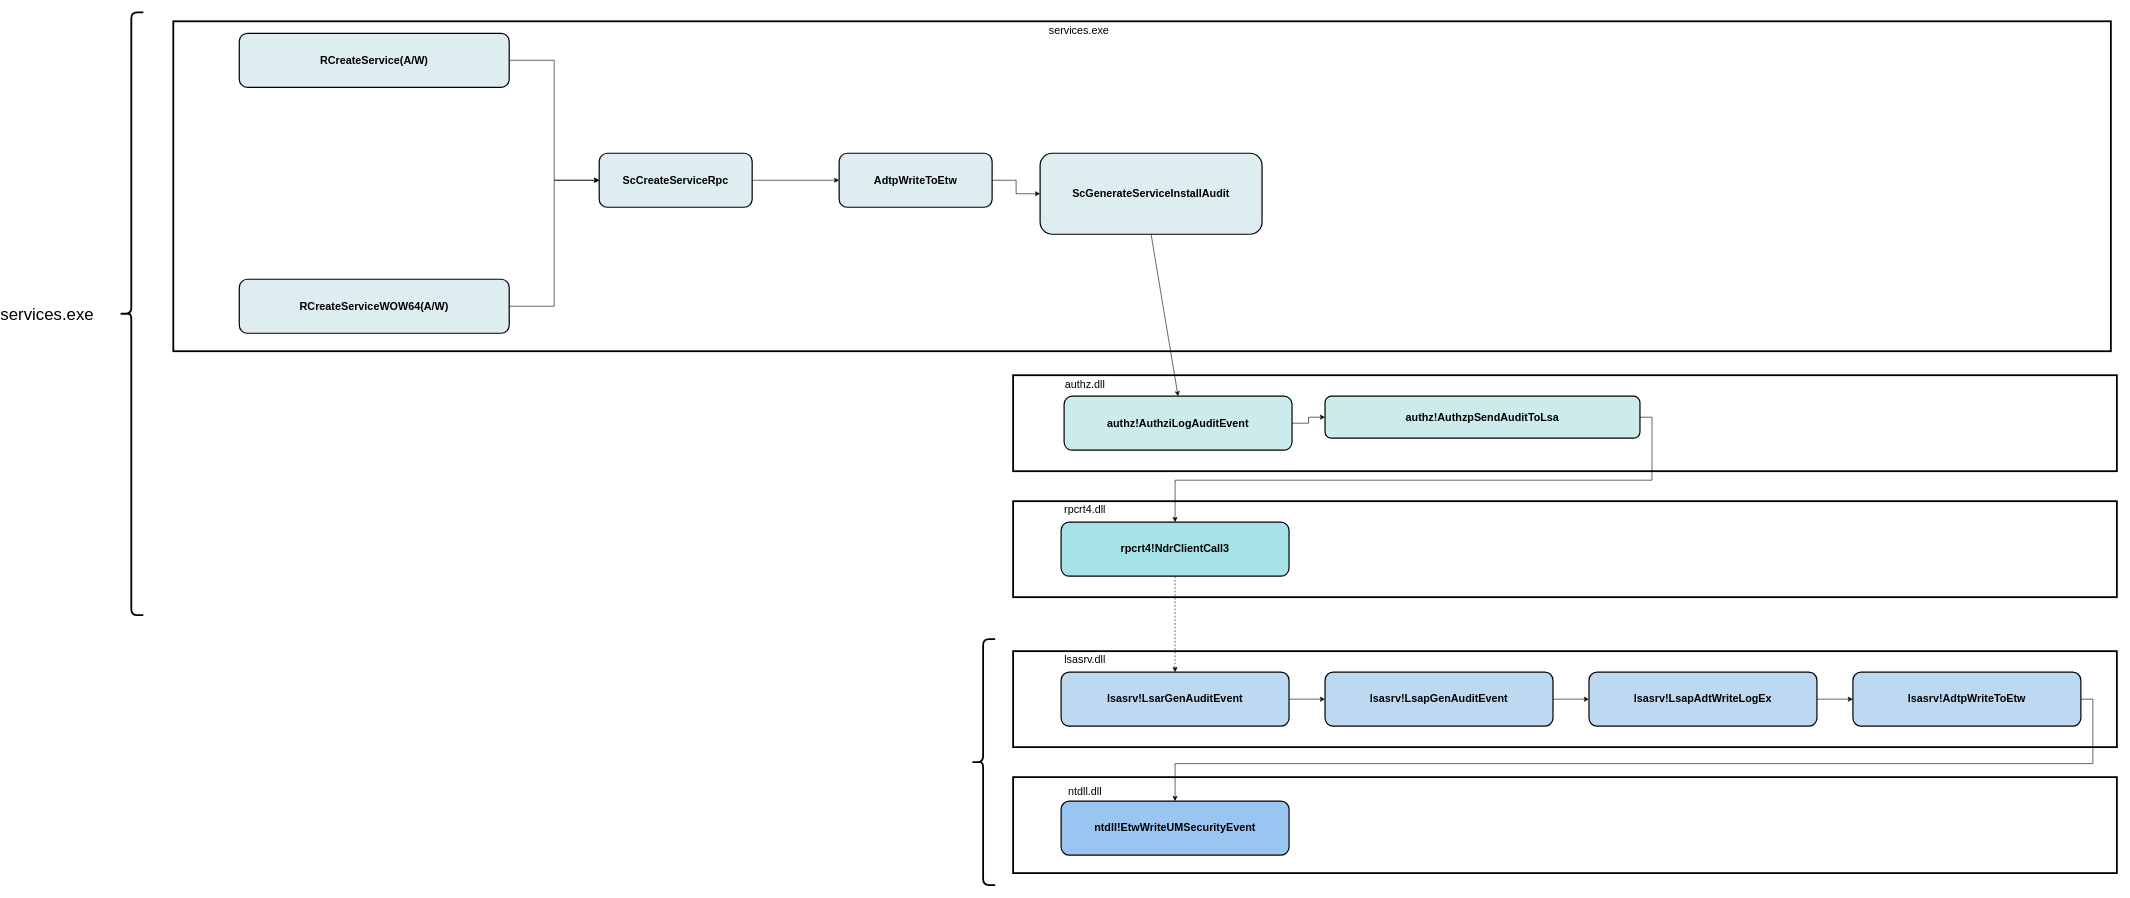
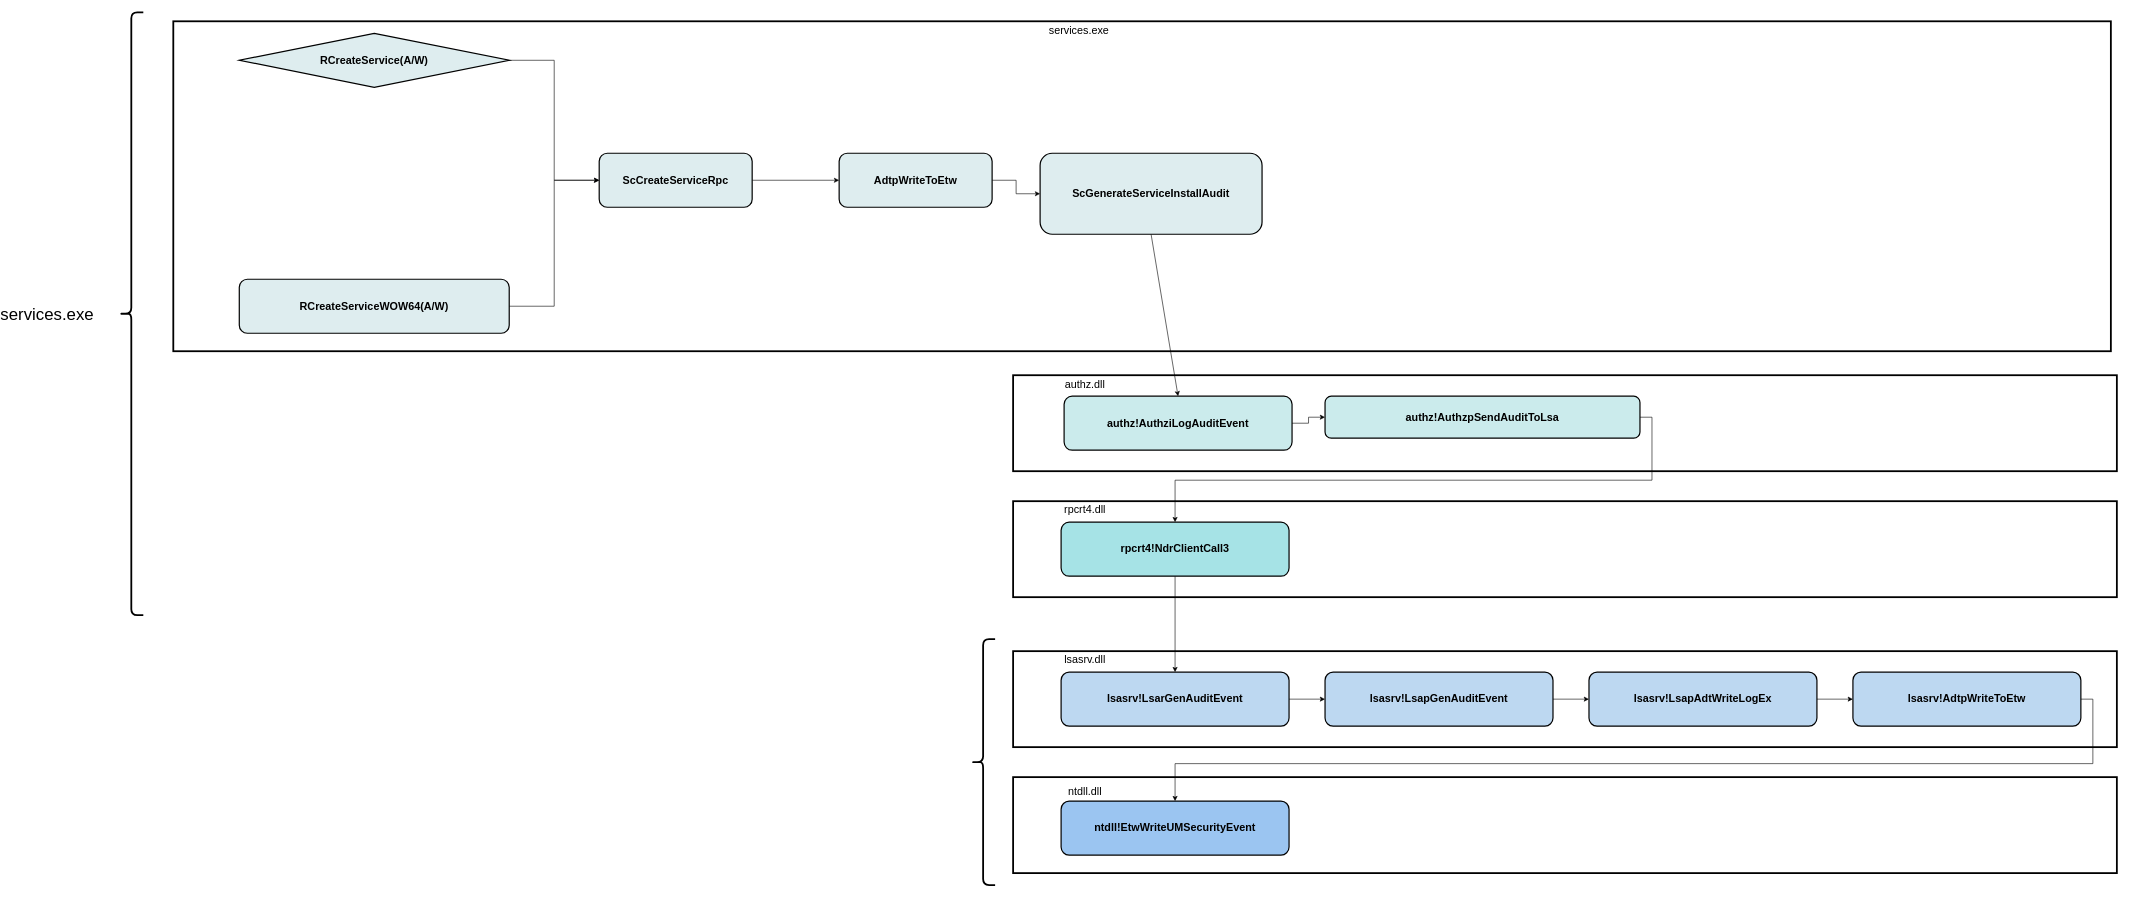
- <mxCell id="37" value="&lt;b&gt;RCreateService(A/W)&lt;/b&gt;" style="rounded=1;whiteSpace=wrap;html=1;fontSize=18;strokeWidth=2;fillColor=#DEEDEF;" vertex="1" parent="1"><mxGeometry x="370" y="55" width="450" height="90" as="geometry" /></mxCell>
+ <mxCell id="37" value="&lt;b&gt;RCreateService(A/W)&lt;/b&gt;" style="rhombus;whiteSpace=wrap;html=1;fontSize=18;strokeWidth=2;fillColor=#DEEDEF;" vertex="1" parent="1"><mxGeometry x="370" y="55" width="450" height="90" as="geometry" /></mxCell>
- <mxCell id="20" style="edgeStyle=none;rounded=0;orthogonalLoop=1;jettySize=auto;html=1;exitX=0.5;exitY=1;exitDx=0;exitDy=0;entryX=0.5;entryY=0;entryDx=0;entryDy=0;dashed=1;" edge="1" parent="1" source="21" target="31"><mxGeometry relative="1" as="geometry" /></mxCell>
+ <mxCell id="20" style="edgeStyle=none;rounded=0;orthogonalLoop=1;jettySize=auto;html=1;exitX=0.5;exitY=1;exitDx=0;exitDy=0;entryX=0.5;entryY=0;entryDx=0;entryDy=0;" edge="1" parent="1" source="21" target="31"><mxGeometry relative="1" as="geometry" /></mxCell>
